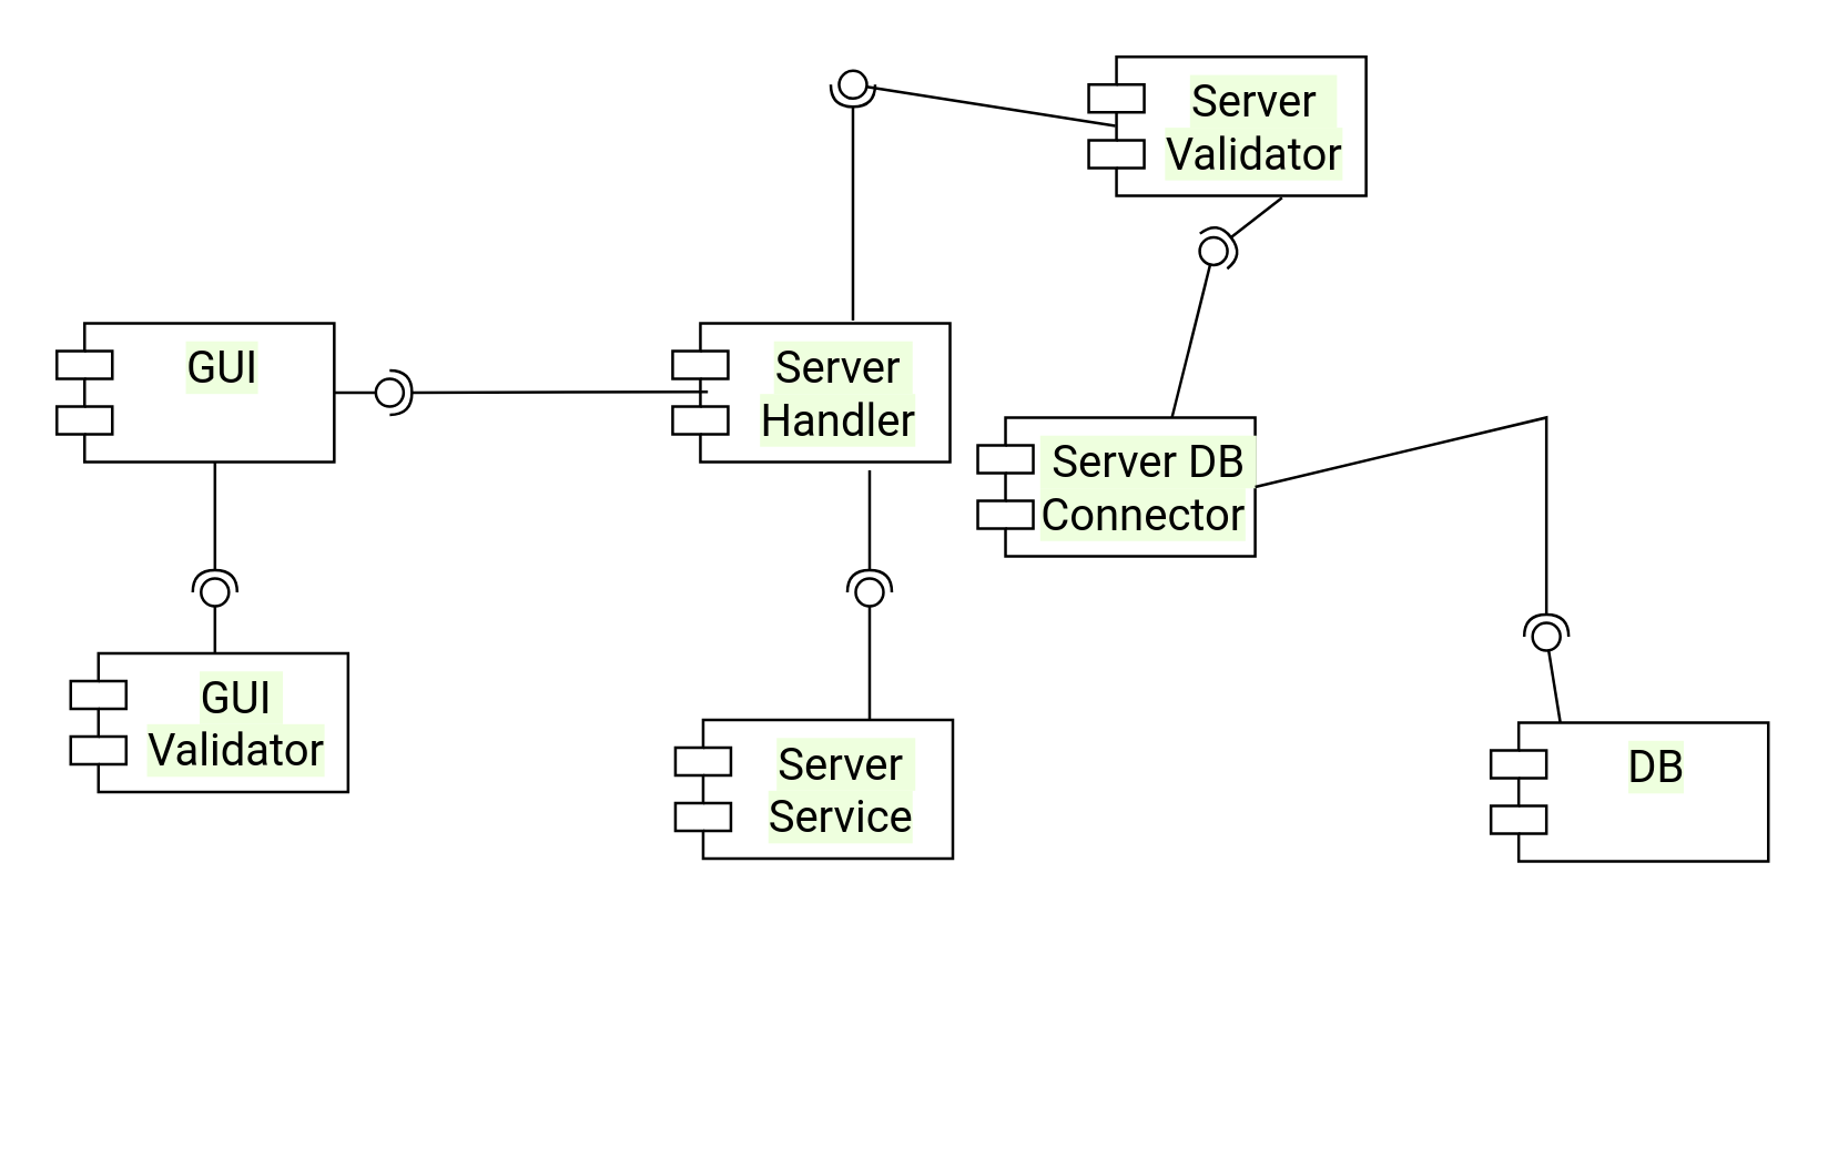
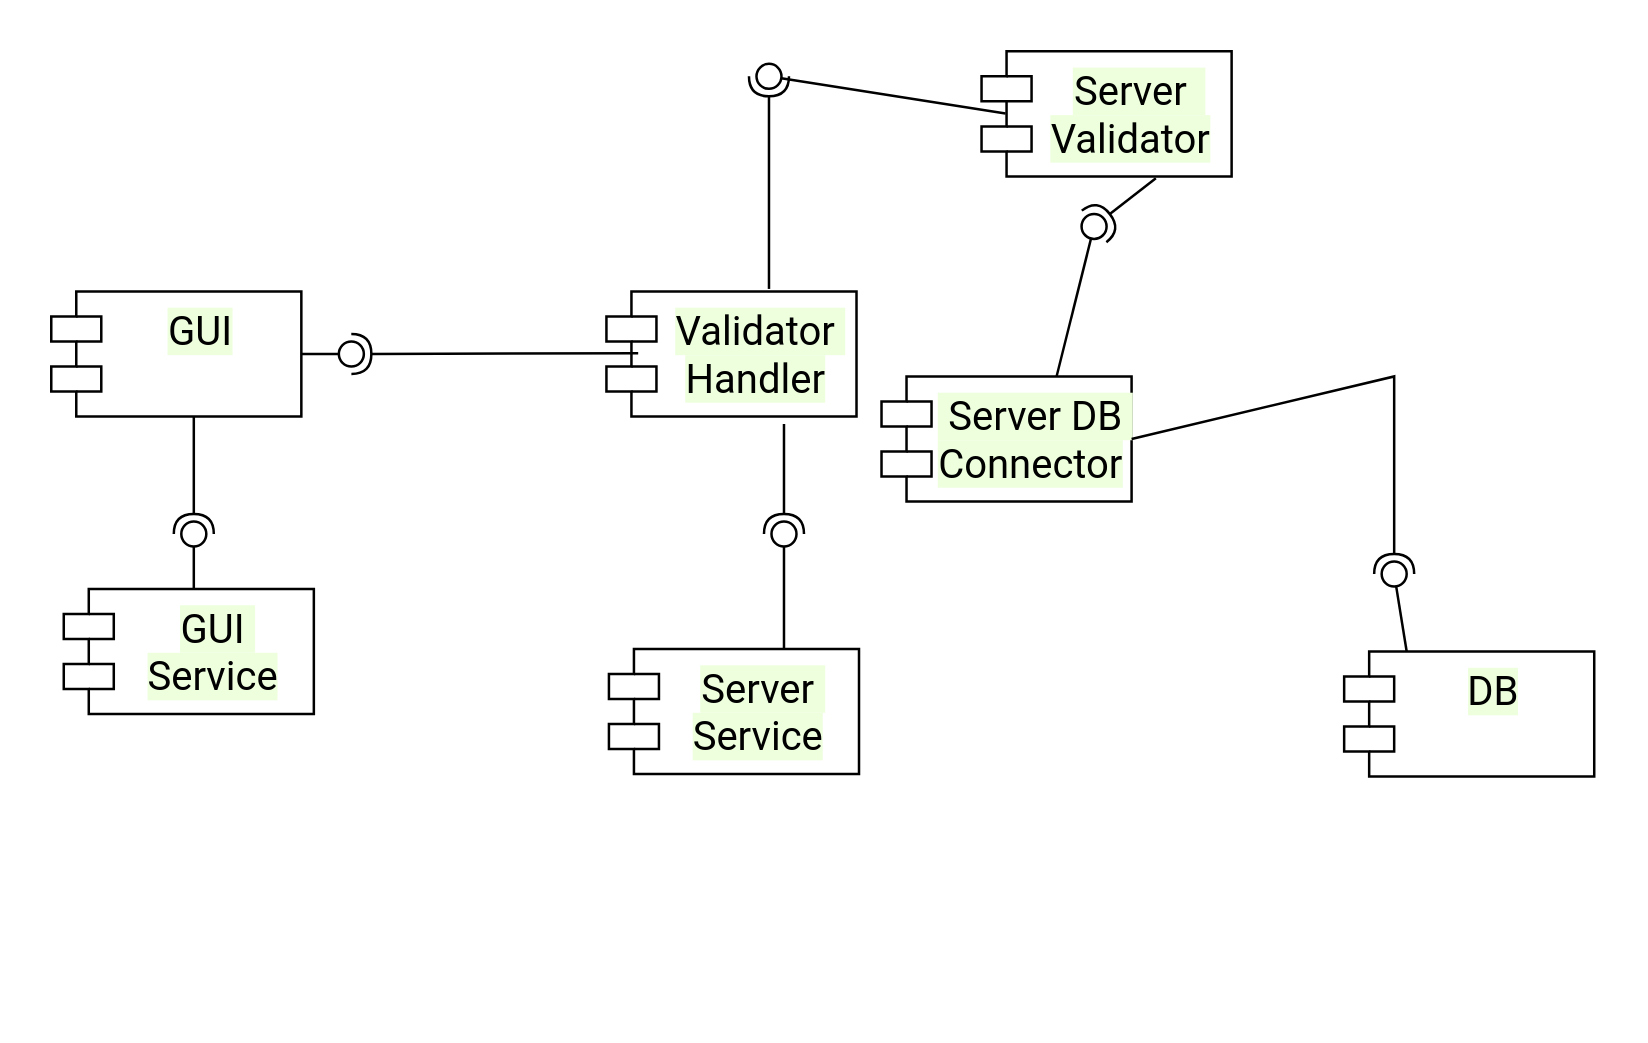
- <mxCell id="6" value="&lt;span style=&quot;font-family: Roboto, -apple-system, BlinkMacSystemFont, &amp;quot;Apple Color Emoji&amp;quot;, &amp;quot;Segoe UI&amp;quot;, Oxygen, Ubuntu, Cantarell, &amp;quot;Fira Sans&amp;quot;, &amp;quot;Droid Sans&amp;quot;, &amp;quot;Helvetica Neue&amp;quot;, sans-serif; font-size: 16px; text-align: start; white-space-collapse: preserve; background-color: rgb(238, 255, 222);&quot;&gt;Server Handler&lt;/span&gt;" style="shape=module;align=left;spacingLeft=20;align=center;verticalAlign=top;whiteSpace=wrap;html=1;" vertex="1" parent="1"><mxGeometry x="242" y="116" width="100" height="50" as="geometry" /></mxCell>
+ <mxCell id="6" value="&lt;span style=&quot;font-family: Roboto, -apple-system, BlinkMacSystemFont, &amp;quot;Apple Color Emoji&amp;quot;, &amp;quot;Segoe UI&amp;quot;, Oxygen, Ubuntu, Cantarell, &amp;quot;Fira Sans&amp;quot;, &amp;quot;Droid Sans&amp;quot;, &amp;quot;Helvetica Neue&amp;quot;, sans-serif; font-size: 16px; text-align: start; white-space-collapse: preserve; background-color: rgb(238, 255, 222);&quot;&gt;Validator Handler&lt;/span&gt;" style="shape=module;align=left;spacingLeft=20;align=center;verticalAlign=top;whiteSpace=wrap;html=1;" vertex="1" parent="1"><mxGeometry x="242" y="116" width="100" height="50" as="geometry" /></mxCell>
- <mxCell id="2" value="&lt;span style=&quot;font-family: Roboto, -apple-system, BlinkMacSystemFont, &amp;quot;Apple Color Emoji&amp;quot;, &amp;quot;Segoe UI&amp;quot;, Oxygen, Ubuntu, Cantarell, &amp;quot;Fira Sans&amp;quot;, &amp;quot;Droid Sans&amp;quot;, &amp;quot;Helvetica Neue&amp;quot;, sans-serif; font-size: 16px; text-align: start; white-space-collapse: preserve; background-color: rgb(238, 255, 222);&quot;&gt;GUI Validator&lt;/span&gt;" style="shape=module;align=left;spacingLeft=20;align=center;verticalAlign=top;whiteSpace=wrap;html=1;" vertex="1" parent="1"><mxGeometry x="25" y="235" width="100" height="50" as="geometry" /></mxCell>
+ <mxCell id="2" value="&lt;span style=&quot;font-family: Roboto, -apple-system, BlinkMacSystemFont, &amp;quot;Apple Color Emoji&amp;quot;, &amp;quot;Segoe UI&amp;quot;, Oxygen, Ubuntu, Cantarell, &amp;quot;Fira Sans&amp;quot;, &amp;quot;Droid Sans&amp;quot;, &amp;quot;Helvetica Neue&amp;quot;, sans-serif; font-size: 16px; text-align: start; white-space-collapse: preserve; background-color: rgb(238, 255, 222);&quot;&gt;GUI Service&lt;/span&gt;" style="shape=module;align=left;spacingLeft=20;align=center;verticalAlign=top;whiteSpace=wrap;html=1;" vertex="1" parent="1"><mxGeometry x="25" y="235" width="100" height="50" as="geometry" /></mxCell>
